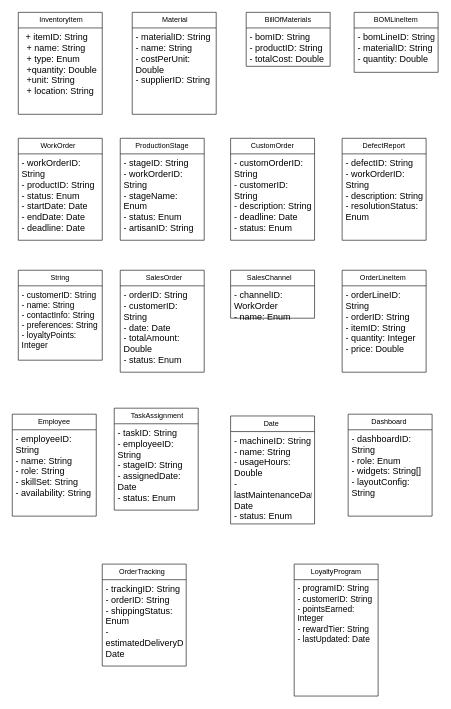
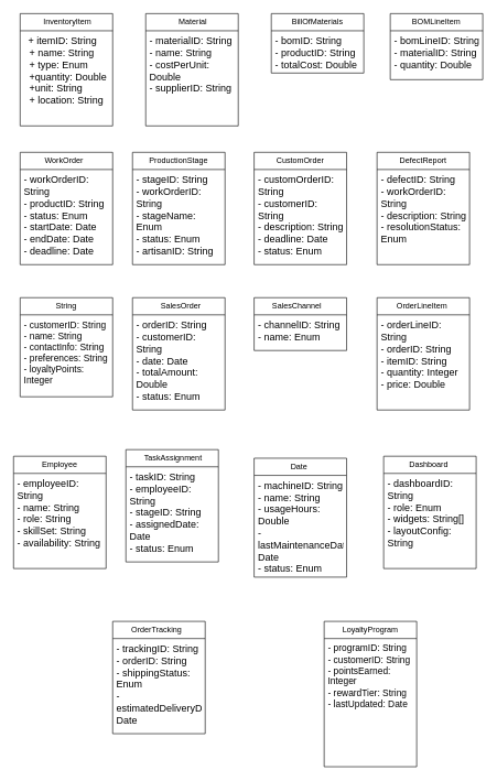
- <mxCell id="23" value="&lt;div&gt;&lt;span style=&quot;font-size: 15px;&quot;&gt;- channelID: WorkOrder&lt;/span&gt;&lt;/div&gt;&lt;div&gt;&lt;span style=&quot;font-size: 15px;&quot;&gt;- name: Enum&lt;/span&gt;&lt;/div&gt;" style="text;strokeColor=none;fillColor=none;align=left;verticalAlign=top;spacingLeft=4;spacingRight=4;overflow=hidden;rotatable=0;points=[[0,0.5],[1,0.5]];portConstraint=eastwest;whiteSpace=wrap;html=1;" vertex="1" parent="22"><mxGeometry y="26" width="140" height="54" as="geometry" /></mxCell>
+ <mxCell id="23" value="&lt;div&gt;&lt;span style=&quot;font-size: 15px;&quot;&gt;- channelID: String&lt;/span&gt;&lt;/div&gt;&lt;div&gt;&lt;span style=&quot;font-size: 15px;&quot;&gt;- name: Enum&lt;/span&gt;&lt;/div&gt;" style="text;strokeColor=none;fillColor=none;align=left;verticalAlign=top;spacingLeft=4;spacingRight=4;overflow=hidden;rotatable=0;points=[[0,0.5],[1,0.5]];portConstraint=eastwest;whiteSpace=wrap;html=1;" vertex="1" parent="22"><mxGeometry y="26" width="140" height="54" as="geometry" /></mxCell>
